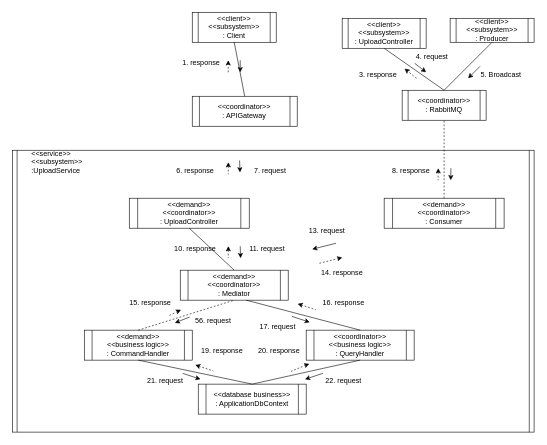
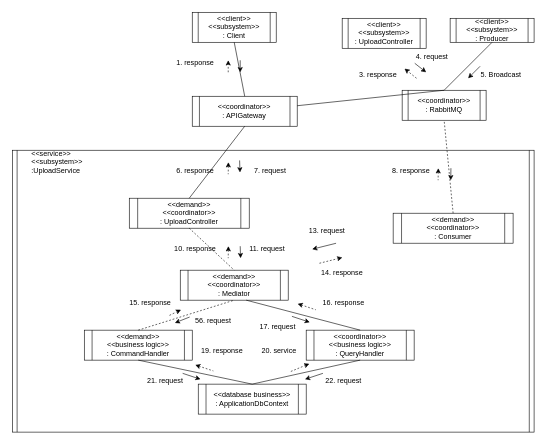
- <mxCell id="20" value="1. response" style="text;html=1;strokeColor=none;fillColor=none;align=center;verticalAlign=middle;whiteSpace=wrap;rounded=0;" parent="1" vertex="1"><mxGeometry x="300" y="90" width="70" height="30" as="geometry" /></mxCell>
+ <mxCell id="20" value="1. response" style="text;html=1;strokeColor=none;fillColor=none;align=center;verticalAlign=middle;whiteSpace=wrap;rounded=0;" parent="1" vertex="1"><mxGeometry x="290" y="90" width="70" height="30" as="geometry" /></mxCell>
- <mxCell id="30" value="" style="endArrow=none;html=1;entryX=0.5;entryY=1;entryDx=0;entryDy=0;exitX=0.5;exitY=0;exitDx=0;exitDy=0;" parent="1" source="29" target="27" edge="1"><mxGeometry width="50" height="50" relative="1" as="geometry"><mxPoint x="680" y="170" as="sourcePoint" /><mxPoint x="680" y="80" as="targetPoint" /></mxGeometry></mxCell>
+ <mxCell id="30" value="" style="endArrow=none;html=1;exitX=0.5;exitY=0;exitDx=0;exitDy=0;" parent="1" source="29" target="4" edge="1"><mxGeometry width="50" height="50" relative="1" as="geometry"><mxPoint x="680" y="170" as="sourcePoint" /><mxPoint x="680" y="80" as="targetPoint" /></mxGeometry></mxCell>
+ <mxCell id="7" value="" style="endArrow=none;html=1;entryX=0.5;entryY=1;entryDx=0;entryDy=0;exitX=0.5;exitY=0;exitDx=0;exitDy=0;" parent="1" source="6" target="4" edge="1"><mxGeometry width="50" height="50" relative="1" as="geometry"><mxPoint x="180" y="330" as="sourcePoint" /><mxPoint x="400" y="220" as="targetPoint" /></mxGeometry></mxCell>
- <mxCell id="38" value="&amp;lt;&amp;lt;demand&amp;gt;&amp;gt;&lt;br&gt;&amp;lt;&amp;lt;coordinator&amp;gt;&amp;gt;&lt;br style=&quot;border-color: var(--border-color);&quot;&gt;: Consumer" style="shape=process;whiteSpace=wrap;html=1;backgroundOutline=1;size=0.071;" parent="1" vertex="1"><mxGeometry x="640" y="330" width="200" height="50" as="geometry" /></mxCell>
+ <mxCell id="38" value="&amp;lt;&amp;lt;demand&amp;gt;&amp;gt;&lt;br&gt;&amp;lt;&amp;lt;coordinator&amp;gt;&amp;gt;&lt;br style=&quot;border-color: var(--border-color);&quot;&gt;: Consumer" style="shape=process;whiteSpace=wrap;html=1;backgroundOutline=1;size=0.071;" parent="1" vertex="1"><mxGeometry x="655" y="355" width="200" height="50" as="geometry" /></mxCell>
- <mxCell id="9" value="" style="endArrow=none;html=1;entryX=0.5;entryY=0;entryDx=0;entryDy=0;exitX=0.5;exitY=1;exitDx=0;exitDy=0;" parent="1" source="6" target="8" edge="1"><mxGeometry width="50" height="50" relative="1" as="geometry"><mxPoint x="180" y="380" as="sourcePoint" /><mxPoint x="420" y="470" as="targetPoint" /></mxGeometry></mxCell>
+ <mxCell id="9" value="" style="endArrow=none;html=1;entryX=0.5;entryY=0;entryDx=0;entryDy=0;exitX=0.5;exitY=1;exitDx=0;exitDy=0;dashed=1;" parent="1" source="6" target="8" edge="1"><mxGeometry width="50" height="50" relative="1" as="geometry"><mxPoint x="180" y="380" as="sourcePoint" /><mxPoint x="420" y="470" as="targetPoint" /></mxGeometry></mxCell>
- <mxCell id="61" value="20. response" style="text;html=1;strokeColor=none;fillColor=none;align=center;verticalAlign=middle;whiteSpace=wrap;rounded=0;" vertex="1" parent="1"><mxGeometry x="425" y="570" width="80" height="30" as="geometry" /></mxCell>
+ <mxCell id="61" value="20. service" style="text;html=1;strokeColor=none;fillColor=none;align=center;verticalAlign=middle;whiteSpace=wrap;rounded=0;" vertex="1" parent="1"><mxGeometry x="425" y="570" width="80" height="30" as="geometry" /></mxCell>
